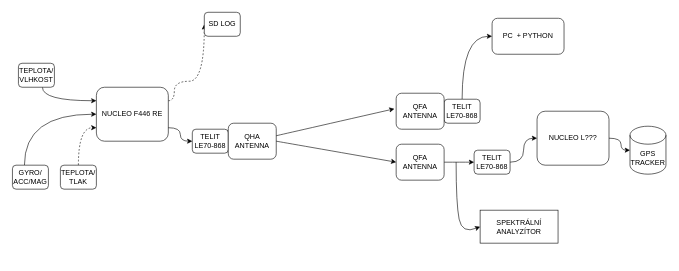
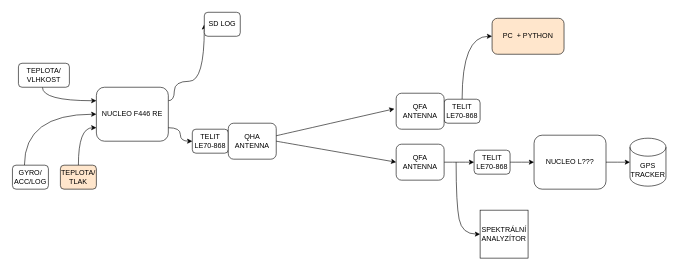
- <mxCell id="20" value="PC&amp;nbsp; + PYTHON" style="rounded=1;whiteSpace=wrap;html=1;" vertex="1" parent="1"><mxGeometry x="820" y="30" width="120" height="60" as="geometry" /></mxCell>
+ <mxCell id="20" value="PC&amp;nbsp; + PYTHON" style="rounded=1;whiteSpace=wrap;html=1;fillColor=#ffe6cc;" vertex="1" parent="1"><mxGeometry x="820" y="30" width="120" height="60" as="geometry" /></mxCell>
- <mxCell id="2" style="edgeStyle=orthogonalEdgeStyle;curved=1;rounded=0;orthogonalLoop=1;jettySize=auto;html=1;exitX=1;exitY=0.25;exitDx=0;exitDy=0;entryX=0;entryY=0.5;entryDx=0;entryDy=0;dashed=1;" edge="1" parent="1" source="3" target="10"><mxGeometry relative="1" as="geometry"><mxPoint x="290" y="145" as="targetPoint" /><Array as="points"><mxPoint x="290" y="168" /><mxPoint x="290" y="135" /></Array></mxGeometry></mxCell>
+ <mxCell id="2" style="edgeStyle=orthogonalEdgeStyle;curved=1;rounded=0;orthogonalLoop=1;jettySize=auto;html=1;exitX=1;exitY=0.25;exitDx=0;exitDy=0;entryX=0;entryY=0.5;entryDx=0;entryDy=0;" edge="1" parent="1" source="3" target="10"><mxGeometry relative="1" as="geometry"><mxPoint x="290" y="145" as="targetPoint" /><Array as="points"><mxPoint x="290" y="168" /><mxPoint x="290" y="135" /></Array></mxGeometry></mxCell>
- <mxCell id="7" value="TEPLOTA/&lt;br&gt;VLHKOST" style="rounded=1;whiteSpace=wrap;html=1;" vertex="1" parent="1"><mxGeometry x="30" y="105" width="60" height="40" as="geometry" /></mxCell>
+ <mxCell id="7" value="TEPLOTA/&lt;br&gt;VLHKOST" style="rounded=1;whiteSpace=wrap;html=1;" vertex="1" parent="1"><mxGeometry x="30" y="105" width="85" height="40" as="geometry" /></mxCell>
- <mxCell id="18" value="NUCLEO L???" style="rounded=1;whiteSpace=wrap;html=1;" vertex="1" parent="1"><mxGeometry x="895" y="185" width="120" height="90" as="geometry" /></mxCell>
+ <mxCell id="18" value="NUCLEO L???" style="rounded=1;whiteSpace=wrap;html=1;" vertex="1" parent="1"><mxGeometry x="890" y="225" width="120" height="90" as="geometry" /></mxCell>
- <mxCell id="4" value="" style="edgeStyle=orthogonalEdgeStyle;curved=1;rounded=0;orthogonalLoop=1;jettySize=auto;html=1;entryX=0;entryY=0.75;entryDx=0;entryDy=0;dashed=1;" edge="1" parent="1" source="5" target="3"><mxGeometry relative="1" as="geometry"><Array as="points"><mxPoint x="130" y="213" /></Array></mxGeometry></mxCell>
+ <mxCell id="4" value="" style="edgeStyle=orthogonalEdgeStyle;curved=1;rounded=0;orthogonalLoop=1;jettySize=auto;html=1;entryX=0;entryY=0.75;entryDx=0;entryDy=0;" edge="1" parent="1" source="5" target="3"><mxGeometry relative="1" as="geometry"><Array as="points"><mxPoint x="130" y="213" /></Array></mxGeometry></mxCell>
- <mxCell id="19" value="GPS TRACKER&lt;br&gt;" style="shape=cylinder3;whiteSpace=wrap;html=1;boundedLbl=1;backgroundOutline=1;size=15;" vertex="1" parent="1"><mxGeometry x="1050" y="210" width="60" height="80" as="geometry" /></mxCell>
+ <mxCell id="19" value="GPS TRACKER&lt;br&gt;" style="shape=cylinder3;whiteSpace=wrap;html=1;boundedLbl=1;backgroundOutline=1;size=15;" vertex="1" parent="1"><mxGeometry x="1050" y="230" width="60" height="80" as="geometry" /></mxCell>
- <mxCell id="9" value="GYRO/&lt;br&gt;ACC/MAG" style="rounded=1;whiteSpace=wrap;html=1;" vertex="1" parent="1"><mxGeometry x="20" y="275" width="60" height="40" as="geometry" /></mxCell>
+ <mxCell id="9" value="GYRO/&lt;br&gt;ACC/LOG" style="rounded=1;whiteSpace=wrap;html=1;" vertex="1" parent="1"><mxGeometry x="20" y="275" width="60" height="40" as="geometry" /></mxCell>
- <mxCell id="5" value="TEPLOTA/&lt;br&gt;TLAK" style="rounded=1;whiteSpace=wrap;html=1;" vertex="1" parent="1"><mxGeometry x="100" y="275" width="60" height="40" as="geometry" /></mxCell>
+ <mxCell id="5" value="TEPLOTA/&lt;br&gt;TLAK" style="rounded=1;whiteSpace=wrap;html=1;fillColor=#ffe6cc;" vertex="1" parent="1"><mxGeometry x="100" y="275" width="60" height="40" as="geometry" /></mxCell>
- <mxCell id="27" value="SPEKTRÁLNÍ ANALYZÍTOR" style="whiteSpace=wrap;html=1;aspect=fixed;" vertex="1" parent="1"><mxGeometry x="800" y="350" width="130" height="55" as="geometry" /></mxCell>
+ <mxCell id="27" value="SPEKTRÁLNÍ ANALYZÍTOR" style="whiteSpace=wrap;html=1;aspect=fixed;" vertex="1" parent="1"><mxGeometry x="800" y="350" width="80" height="80" as="geometry" /></mxCell>
